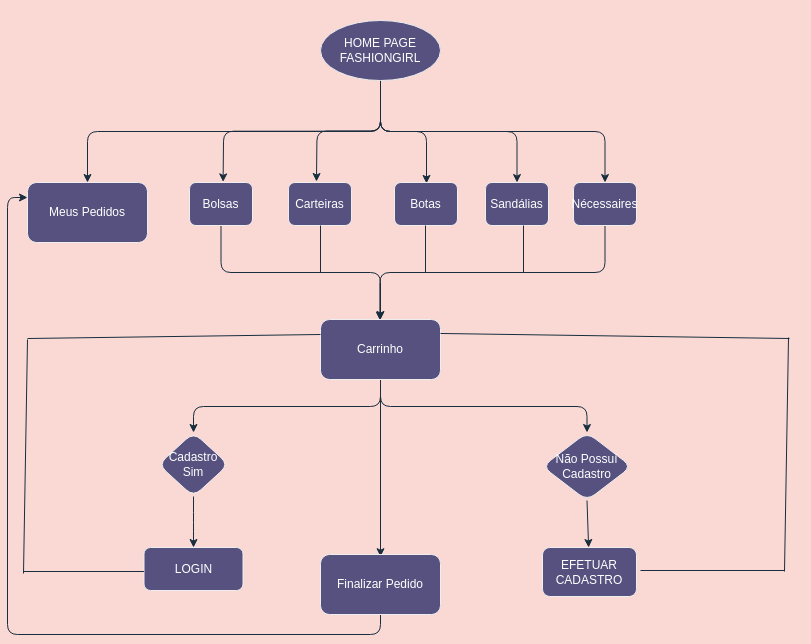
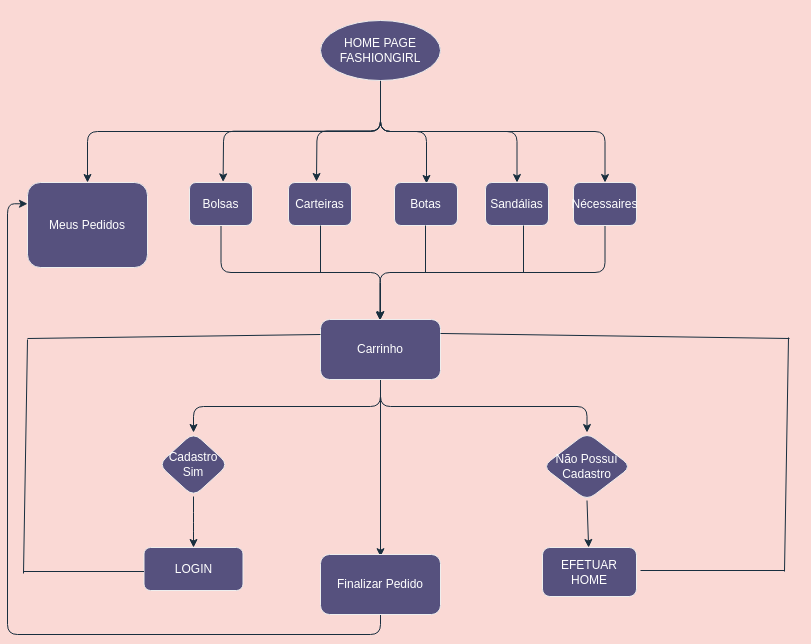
- <mxCell id="9" value="Meus Pedidos" style="rounded=1;whiteSpace=wrap;html=1;fillColor=#56517E;strokeColor=#EEEEEE;fontColor=#FFFFFF;" parent="1" vertex="1"><mxGeometry x="24" y="182" width="120" height="60" as="geometry" /></mxCell>
+ <mxCell id="9" value="Meus Pedidos" style="rounded=1;whiteSpace=wrap;html=1;fillColor=#56517E;strokeColor=#EEEEEE;fontColor=#FFFFFF;" parent="1" vertex="1"><mxGeometry x="24" y="182" width="120" height="85" as="geometry" /></mxCell>
- <mxCell id="32" value="EFETUAR CADASTRO" style="whiteSpace=wrap;html=1;rounded=1;fillColor=#56517E;strokeColor=#EEEEEE;fontColor=#FFFFFF;" parent="1" vertex="1"><mxGeometry x="539" y="547" width="94" height="49" as="geometry" /></mxCell>
+ <mxCell id="32" value="EFETUAR HOME" style="whiteSpace=wrap;html=1;rounded=1;fillColor=#56517E;strokeColor=#EEEEEE;fontColor=#FFFFFF;" parent="1" vertex="1"><mxGeometry x="539" y="547" width="94" height="49" as="geometry" /></mxCell>
